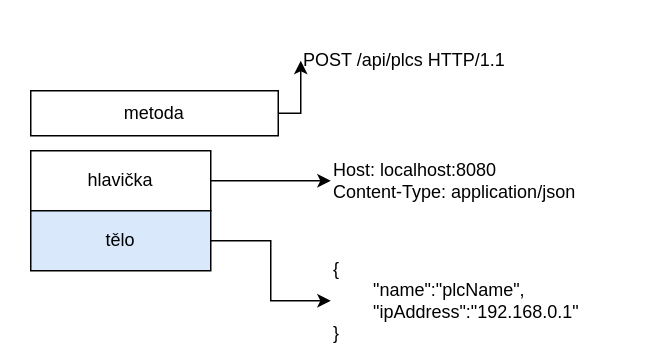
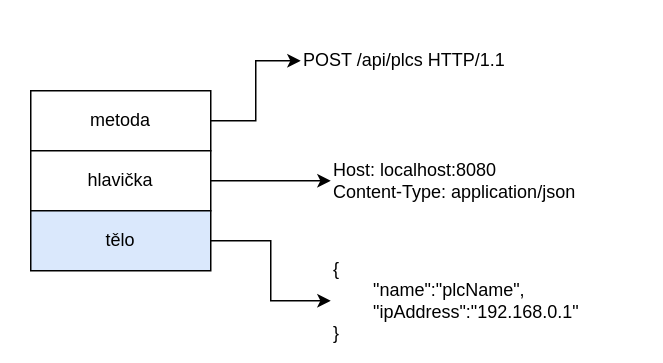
- <mxCell id="3" value="metoda" style="rounded=0;whiteSpace=wrap;html=1;" vertex="1" parent="1"><mxGeometry x="20" y="60" width="165" height="30" as="geometry" /></mxCell>
+ <mxCell id="3" value="metoda" style="rounded=0;whiteSpace=wrap;html=1;" vertex="1" parent="1"><mxGeometry x="20" y="60" width="120" height="40" as="geometry" /></mxCell>
